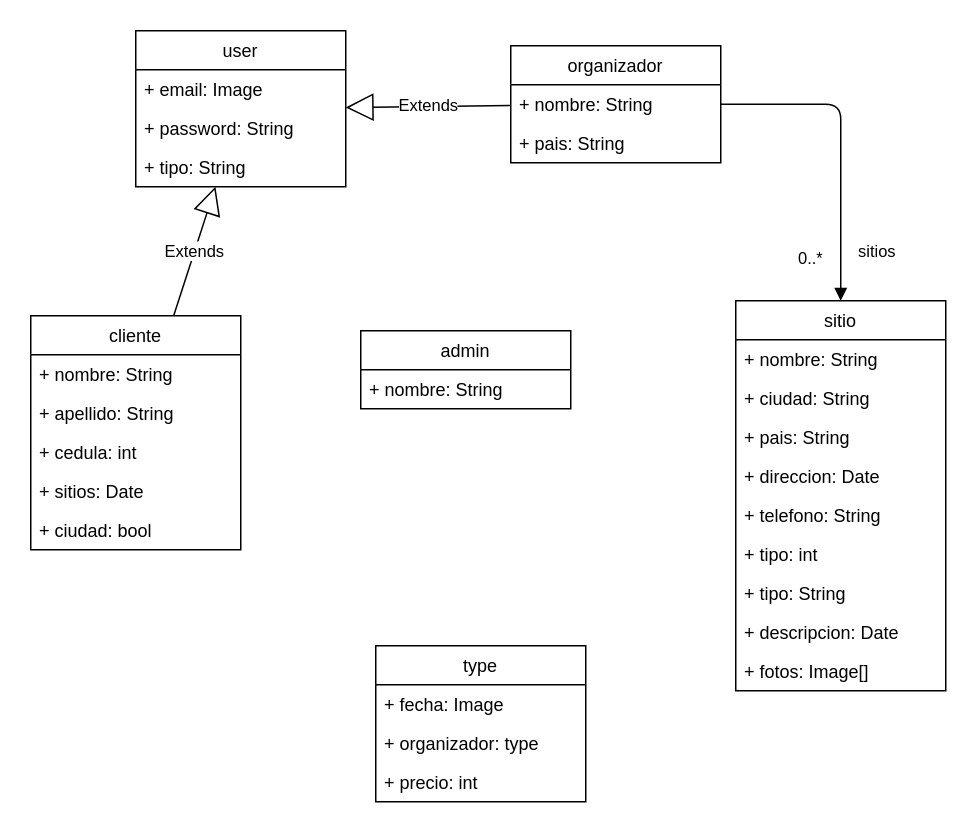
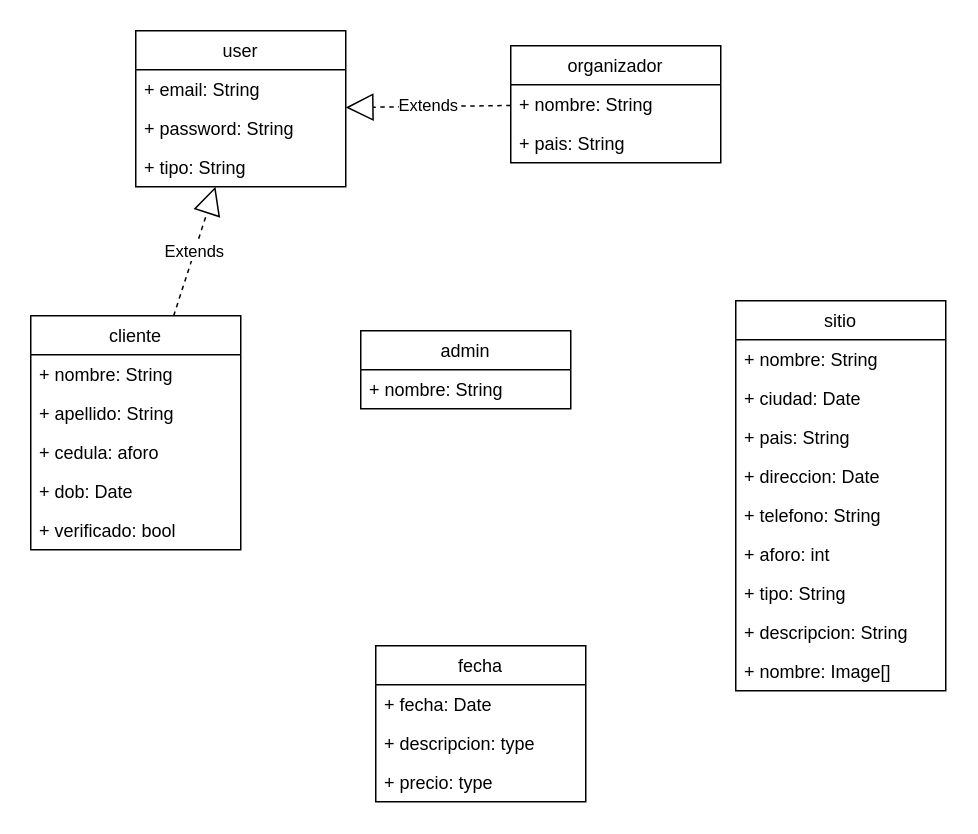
- <mxCell id="3" value="+ email: Image" style="text;strokeColor=none;fillColor=none;align=left;verticalAlign=top;spacingLeft=4;spacingRight=4;overflow=hidden;rotatable=0;points=[[0,0.5],[1,0.5]];portConstraint=eastwest;" vertex="1" parent="2"><mxGeometry y="26" width="140" height="26" as="geometry" /></mxCell>
+ <mxCell id="3" value="+ email: String" style="text;strokeColor=none;fillColor=none;align=left;verticalAlign=top;spacingLeft=4;spacingRight=4;overflow=hidden;rotatable=0;points=[[0,0.5],[1,0.5]];portConstraint=eastwest;" vertex="1" parent="2"><mxGeometry y="26" width="140" height="26" as="geometry" /></mxCell>
- <mxCell id="16" value="Extends" style="endArrow=block;endSize=16;endFill=0;html=1;" edge="1" parent="1" source="6" target="2"><mxGeometry width="160" relative="1" as="geometry"><mxPoint x="180" y="180" as="sourcePoint" /><mxPoint x="340" y="180" as="targetPoint" /></mxGeometry></mxCell>
+ <mxCell id="16" value="Extends" style="endArrow=block;endSize=16;endFill=0;html=1;dashed=1;" edge="1" parent="1" source="6" target="2"><mxGeometry width="160" relative="1" as="geometry"><mxPoint x="180" y="180" as="sourcePoint" /><mxPoint x="340" y="180" as="targetPoint" /></mxGeometry></mxCell>
- <mxCell id="27" value="sitios" style="endArrow=block;endFill=1;html=1;edgeStyle=orthogonalEdgeStyle;align=left;verticalAlign=top;" edge="1" parent="1" source="6" target="17"><mxGeometry x="0.565" y="10" relative="1" as="geometry"><mxPoint x="180" y="180" as="sourcePoint" /><mxPoint x="340" y="180" as="targetPoint" /><mxPoint as="offset" /></mxGeometry></mxCell>
- <mxCell id="28" value="0..*" style="edgeLabel;resizable=0;html=1;align=left;verticalAlign=bottom;" connectable="0" vertex="1" parent="27"><mxGeometry x="-1" relative="1" as="geometry"><mxPoint x="50" y="111" as="offset" /></mxGeometry></mxCell>
- <mxCell id="15" value="Extends" style="endArrow=block;endSize=16;endFill=0;html=1;" edge="1" parent="1" source="9" target="2"><mxGeometry width="160" relative="1" as="geometry"><mxPoint x="180" y="180" as="sourcePoint" /><mxPoint x="340" y="180" as="targetPoint" /></mxGeometry></mxCell>
+ <mxCell id="15" value="Extends" style="endArrow=block;endSize=16;endFill=0;html=1;dashed=1;" edge="1" parent="1" source="9" target="2"><mxGeometry width="160" relative="1" as="geometry"><mxPoint x="180" y="180" as="sourcePoint" /><mxPoint x="340" y="180" as="targetPoint" /></mxGeometry></mxCell>
- <mxCell id="19" value="+ ciudad: String" style="text;strokeColor=none;fillColor=none;align=left;verticalAlign=top;spacingLeft=4;spacingRight=4;overflow=hidden;rotatable=0;points=[[0,0.5],[1,0.5]];portConstraint=eastwest;" vertex="1" parent="17"><mxGeometry y="52" width="140" height="26" as="geometry" /></mxCell>
+ <mxCell id="19" value="+ ciudad: Date" style="text;strokeColor=none;fillColor=none;align=left;verticalAlign=top;spacingLeft=4;spacingRight=4;overflow=hidden;rotatable=0;points=[[0,0.5],[1,0.5]];portConstraint=eastwest;" vertex="1" parent="17"><mxGeometry y="52" width="140" height="26" as="geometry" /></mxCell>
- <mxCell id="12" value="+ cedula: int" style="text;strokeColor=none;fillColor=none;align=left;verticalAlign=top;spacingLeft=4;spacingRight=4;overflow=hidden;rotatable=0;points=[[0,0.5],[1,0.5]];portConstraint=eastwest;" vertex="1" parent="9"><mxGeometry y="78" width="140" height="26" as="geometry" /></mxCell>
+ <mxCell id="12" value="+ cedula: aforo" style="text;strokeColor=none;fillColor=none;align=left;verticalAlign=top;spacingLeft=4;spacingRight=4;overflow=hidden;rotatable=0;points=[[0,0.5],[1,0.5]];portConstraint=eastwest;" vertex="1" parent="9"><mxGeometry y="78" width="140" height="26" as="geometry" /></mxCell>
- <mxCell id="13" value="+ sitios: Date" style="text;strokeColor=none;fillColor=none;align=left;verticalAlign=top;spacingLeft=4;spacingRight=4;overflow=hidden;rotatable=0;points=[[0,0.5],[1,0.5]];portConstraint=eastwest;" vertex="1" parent="9"><mxGeometry y="104" width="140" height="26" as="geometry" /></mxCell>
+ <mxCell id="13" value="+ dob: Date" style="text;strokeColor=none;fillColor=none;align=left;verticalAlign=top;spacingLeft=4;spacingRight=4;overflow=hidden;rotatable=0;points=[[0,0.5],[1,0.5]];portConstraint=eastwest;" vertex="1" parent="9"><mxGeometry y="104" width="140" height="26" as="geometry" /></mxCell>
- <mxCell id="14" value="+ ciudad: bool" style="text;strokeColor=none;fillColor=none;align=left;verticalAlign=top;spacingLeft=4;spacingRight=4;overflow=hidden;rotatable=0;points=[[0,0.5],[1,0.5]];portConstraint=eastwest;" vertex="1" parent="9"><mxGeometry y="130" width="140" height="26" as="geometry" /></mxCell>
+ <mxCell id="14" value="+ verificado: bool" style="text;strokeColor=none;fillColor=none;align=left;verticalAlign=top;spacingLeft=4;spacingRight=4;overflow=hidden;rotatable=0;points=[[0,0.5],[1,0.5]];portConstraint=eastwest;" vertex="1" parent="9"><mxGeometry y="130" width="140" height="26" as="geometry" /></mxCell>
- <mxCell id="23" value="+ tipo: int" style="text;strokeColor=none;fillColor=none;align=left;verticalAlign=top;spacingLeft=4;spacingRight=4;overflow=hidden;rotatable=0;points=[[0,0.5],[1,0.5]];portConstraint=eastwest;" vertex="1" parent="17"><mxGeometry y="156" width="140" height="26" as="geometry" /></mxCell>
+ <mxCell id="23" value="+ aforo: int" style="text;strokeColor=none;fillColor=none;align=left;verticalAlign=top;spacingLeft=4;spacingRight=4;overflow=hidden;rotatable=0;points=[[0,0.5],[1,0.5]];portConstraint=eastwest;" vertex="1" parent="17"><mxGeometry y="156" width="140" height="26" as="geometry" /></mxCell>
- <mxCell id="25" value="+ descripcion: Date" style="text;strokeColor=none;fillColor=none;align=left;verticalAlign=top;spacingLeft=4;spacingRight=4;overflow=hidden;rotatable=0;points=[[0,0.5],[1,0.5]];portConstraint=eastwest;" vertex="1" parent="17"><mxGeometry y="208" width="140" height="26" as="geometry" /></mxCell>
+ <mxCell id="25" value="+ descripcion: String" style="text;strokeColor=none;fillColor=none;align=left;verticalAlign=top;spacingLeft=4;spacingRight=4;overflow=hidden;rotatable=0;points=[[0,0.5],[1,0.5]];portConstraint=eastwest;" vertex="1" parent="17"><mxGeometry y="208" width="140" height="26" as="geometry" /></mxCell>
- <mxCell id="31" value="type" style="swimlane;fontStyle=0;childLayout=stackLayout;horizontal=1;startSize=26;fillColor=none;horizontalStack=0;resizeParent=1;resizeParentMax=0;resizeLast=0;collapsible=1;marginBottom=0;" vertex="1" parent="1"><mxGeometry x="250" y="430" width="140" height="104" as="geometry" /></mxCell>
+ <mxCell id="31" value="fecha" style="swimlane;fontStyle=0;childLayout=stackLayout;horizontal=1;startSize=26;fillColor=none;horizontalStack=0;resizeParent=1;resizeParentMax=0;resizeLast=0;collapsible=1;marginBottom=0;" vertex="1" parent="1"><mxGeometry x="250" y="430" width="140" height="104" as="geometry" /></mxCell>
- <mxCell id="26" value="+ fotos: Image[]" style="text;strokeColor=none;fillColor=none;align=left;verticalAlign=top;spacingLeft=4;spacingRight=4;overflow=hidden;rotatable=0;points=[[0,0.5],[1,0.5]];portConstraint=eastwest;" vertex="1" parent="17"><mxGeometry y="234" width="140" height="26" as="geometry" /></mxCell>
+ <mxCell id="26" value="+ nombre: Image[]" style="text;strokeColor=none;fillColor=none;align=left;verticalAlign=top;spacingLeft=4;spacingRight=4;overflow=hidden;rotatable=0;points=[[0,0.5],[1,0.5]];portConstraint=eastwest;" vertex="1" parent="17"><mxGeometry y="234" width="140" height="26" as="geometry" /></mxCell>
- <mxCell id="32" value="+ fecha: Image" style="text;strokeColor=none;fillColor=none;align=left;verticalAlign=top;spacingLeft=4;spacingRight=4;overflow=hidden;rotatable=0;points=[[0,0.5],[1,0.5]];portConstraint=eastwest;" vertex="1" parent="31"><mxGeometry y="26" width="140" height="26" as="geometry" /></mxCell>
+ <mxCell id="32" value="+ fecha: Date" style="text;strokeColor=none;fillColor=none;align=left;verticalAlign=top;spacingLeft=4;spacingRight=4;overflow=hidden;rotatable=0;points=[[0,0.5],[1,0.5]];portConstraint=eastwest;" vertex="1" parent="31"><mxGeometry y="26" width="140" height="26" as="geometry" /></mxCell>
- <mxCell id="33" value="+ organizador: type" style="text;strokeColor=none;fillColor=none;align=left;verticalAlign=top;spacingLeft=4;spacingRight=4;overflow=hidden;rotatable=0;points=[[0,0.5],[1,0.5]];portConstraint=eastwest;" vertex="1" parent="31"><mxGeometry y="52" width="140" height="26" as="geometry" /></mxCell>
+ <mxCell id="33" value="+ descripcion: type" style="text;strokeColor=none;fillColor=none;align=left;verticalAlign=top;spacingLeft=4;spacingRight=4;overflow=hidden;rotatable=0;points=[[0,0.5],[1,0.5]];portConstraint=eastwest;" vertex="1" parent="31"><mxGeometry y="52" width="140" height="26" as="geometry" /></mxCell>
- <mxCell id="34" value="+ precio: int" style="text;strokeColor=none;fillColor=none;align=left;verticalAlign=top;spacingLeft=4;spacingRight=4;overflow=hidden;rotatable=0;points=[[0,0.5],[1,0.5]];portConstraint=eastwest;" vertex="1" parent="31"><mxGeometry y="78" width="140" height="26" as="geometry" /></mxCell>
+ <mxCell id="34" value="+ precio: type" style="text;strokeColor=none;fillColor=none;align=left;verticalAlign=top;spacingLeft=4;spacingRight=4;overflow=hidden;rotatable=0;points=[[0,0.5],[1,0.5]];portConstraint=eastwest;" vertex="1" parent="31"><mxGeometry y="78" width="140" height="26" as="geometry" /></mxCell>
